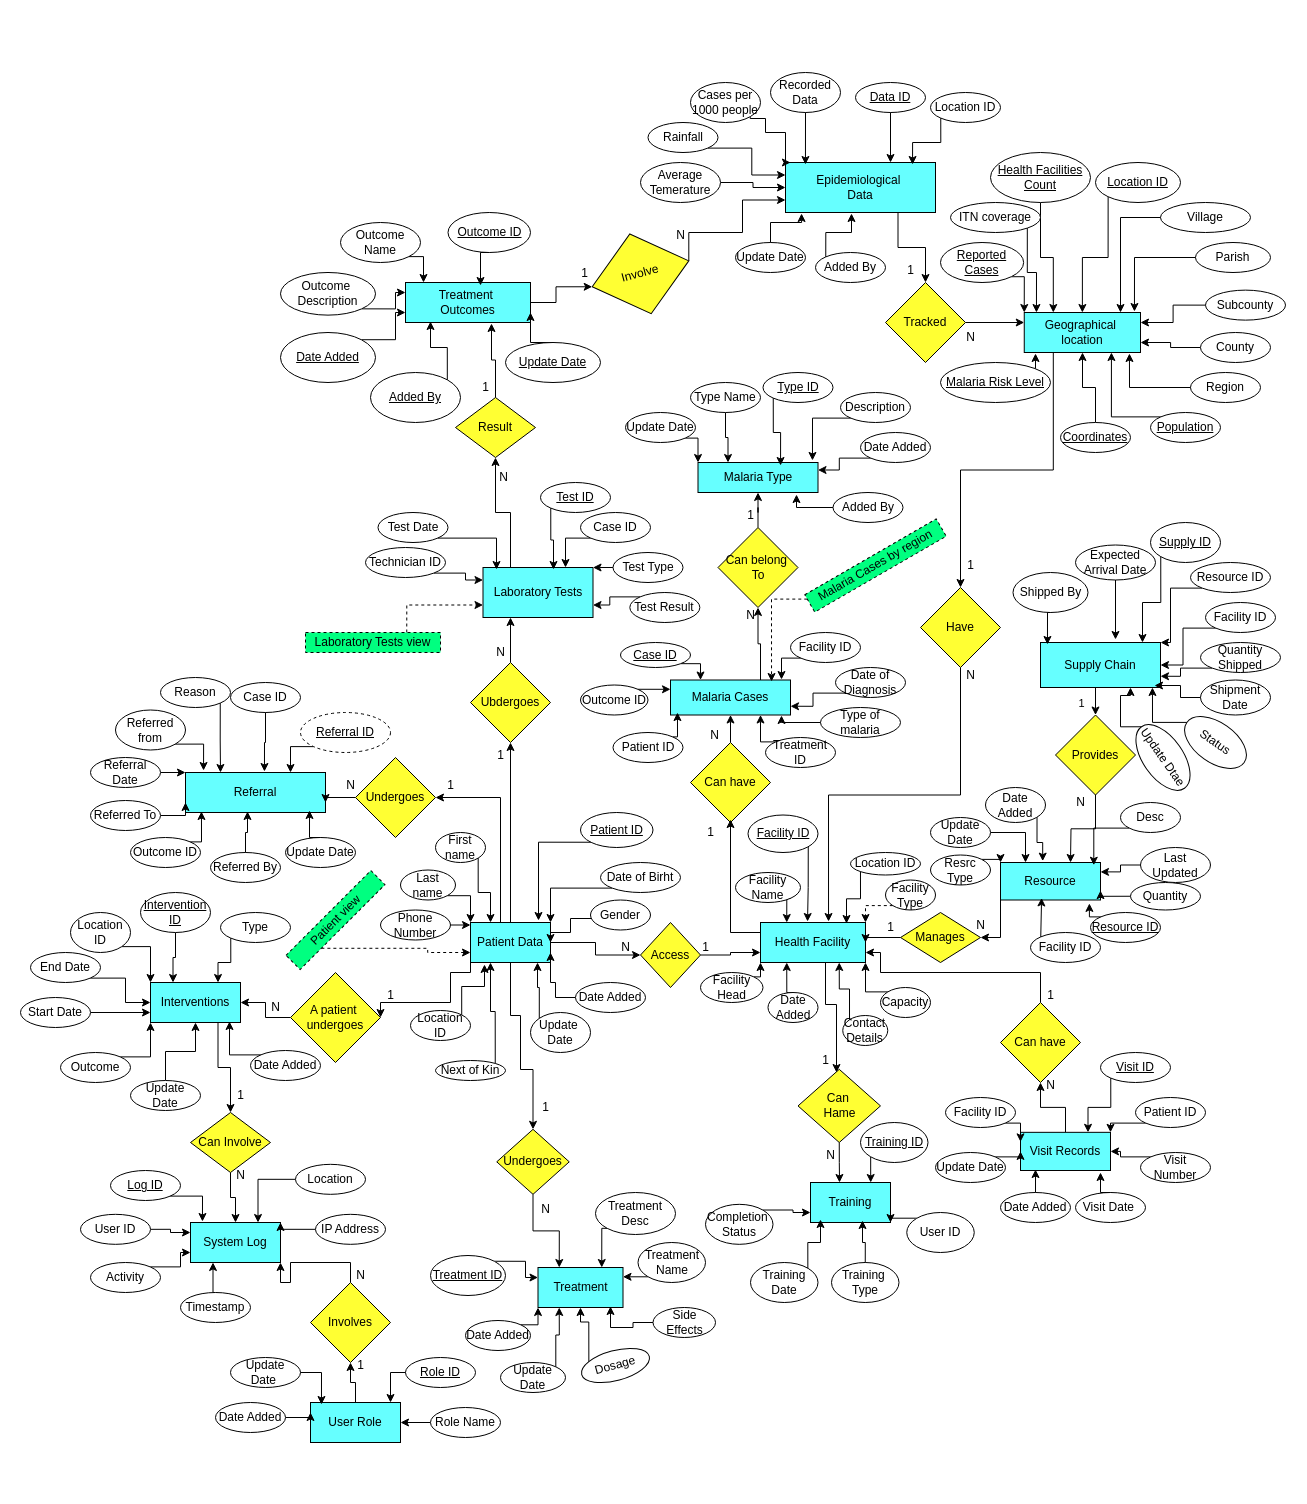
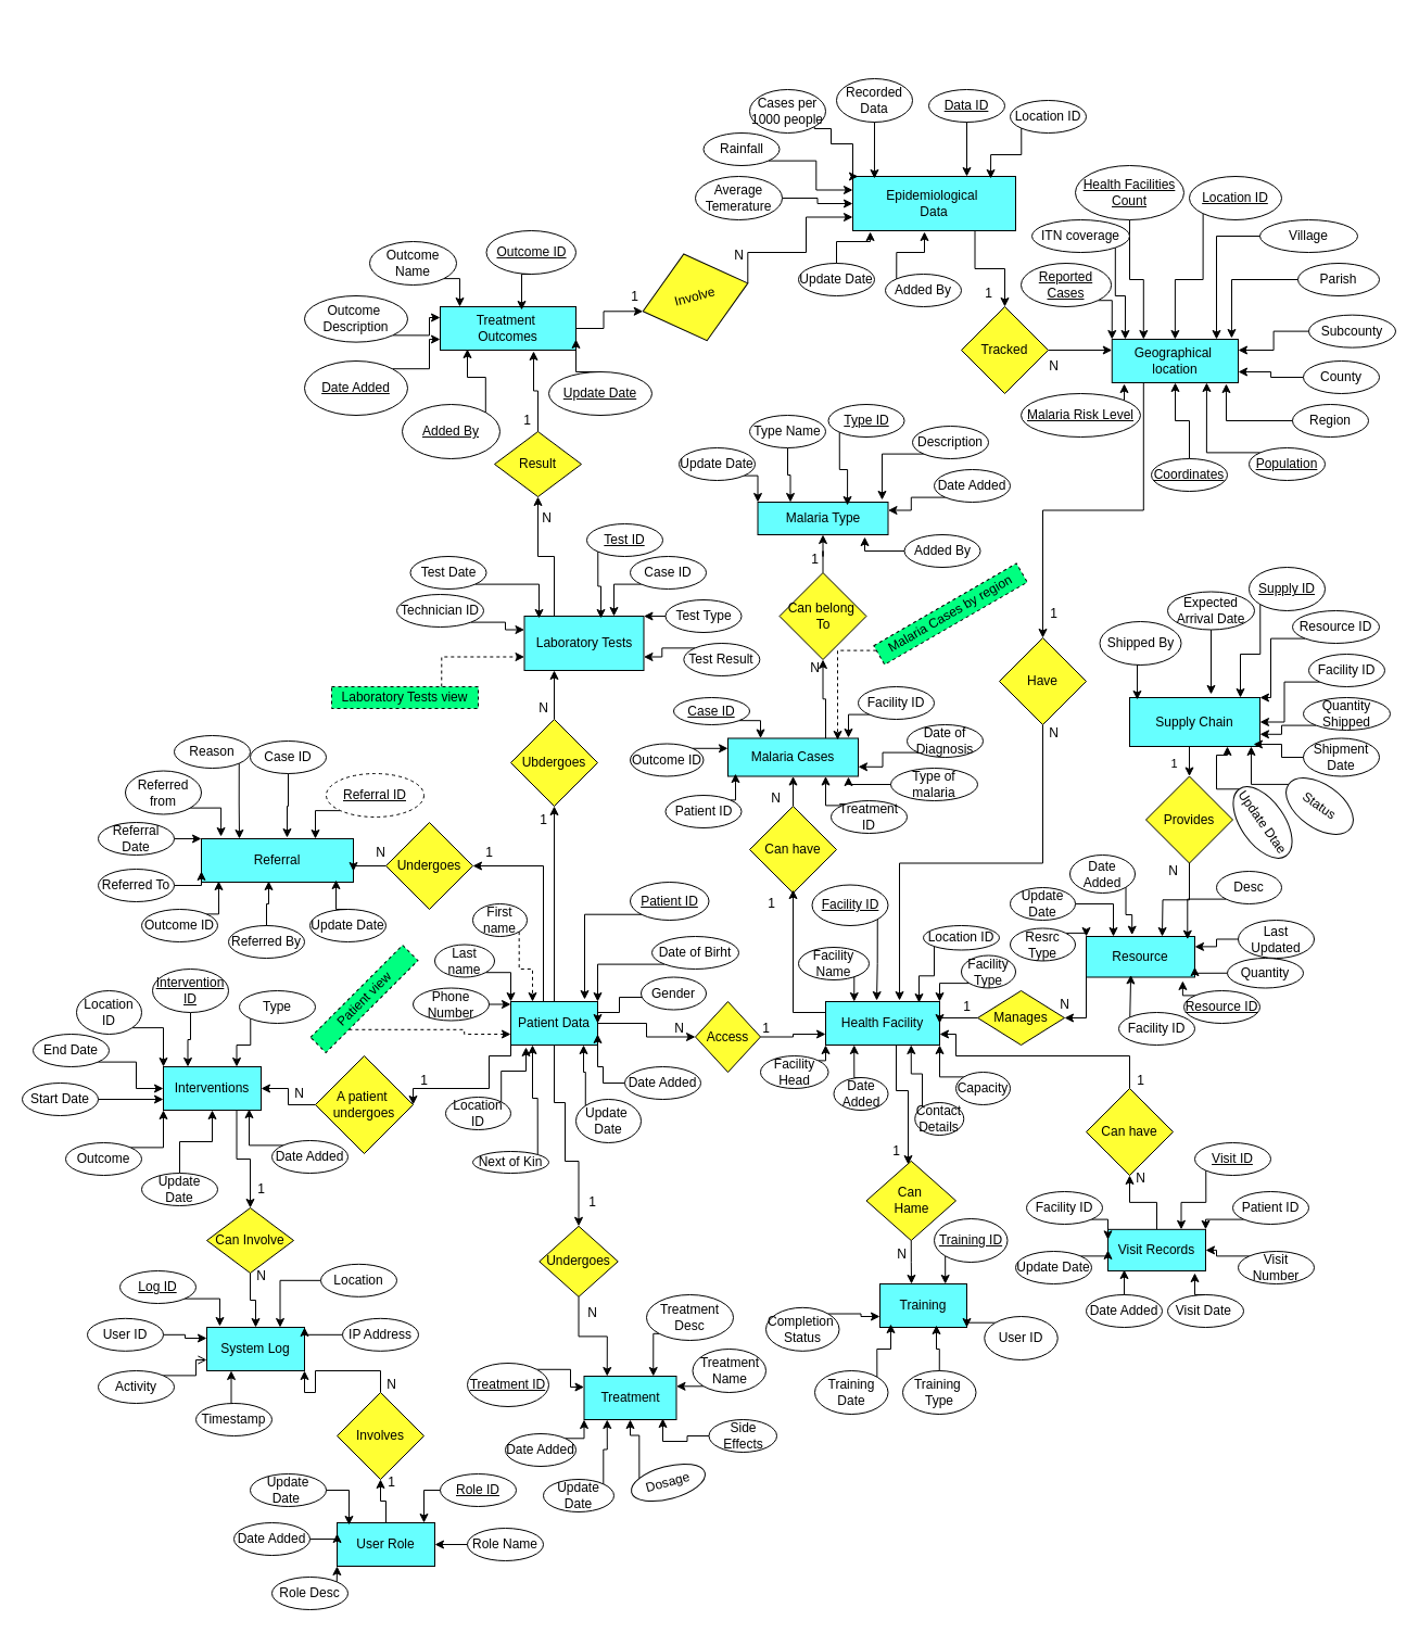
- <mxCell id="30" style="edgeStyle=orthogonalEdgeStyle;rounded=0;orthogonalLoop=1;jettySize=auto;html=1;exitX=1;exitY=1;exitDx=0;exitDy=0;entryX=0.25;entryY=0;entryDx=0;entryDy=0;" edge="1" parent="1" source="31" target="7"><mxGeometry relative="1" as="geometry" /></mxCell>
+ <mxCell id="30" style="edgeStyle=orthogonalEdgeStyle;rounded=0;orthogonalLoop=1;jettySize=auto;html=1;exitX=1;exitY=1;exitDx=0;exitDy=0;entryX=0.25;entryY=0;entryDx=0;entryDy=0;dashed=1;" edge="1" parent="1" source="31" target="7"><mxGeometry relative="1" as="geometry" /></mxCell>
- <mxCell id="51" style="edgeStyle=orthogonalEdgeStyle;rounded=0;orthogonalLoop=1;jettySize=auto;html=1;exitX=0;exitY=1;exitDx=0;exitDy=0;entryX=1;entryY=0;entryDx=0;entryDy=0;dashed=1;" parent="1" source="52" target="8" edge="1"><mxGeometry relative="1" as="geometry" /></mxCell>
+ <mxCell id="51" style="edgeStyle=orthogonalEdgeStyle;rounded=0;orthogonalLoop=1;jettySize=auto;html=1;exitX=0;exitY=1;exitDx=0;exitDy=0;entryX=1;entryY=0;entryDx=0;entryDy=0;" parent="1" source="52" target="8" edge="1"><mxGeometry relative="1" as="geometry" /></mxCell>
- <mxCell id="262" style="edgeStyle=orthogonalEdgeStyle;rounded=0;orthogonalLoop=1;jettySize=auto;html=1;exitX=1;exitY=0;exitDx=0;exitDy=0;entryX=0;entryY=0.75;entryDx=0;entryDy=0;" edge="1" parent="1" source="263" target="24"><mxGeometry relative="1" as="geometry" /></mxCell>
+ <mxCell id="262" style="edgeStyle=orthogonalEdgeStyle;rounded=0;orthogonalLoop=1;jettySize=auto;html=1;exitX=1;exitY=0;exitDx=0;exitDy=0;entryX=0;entryY=0.75;entryDx=0;entryDy=0;endArrow=open;" edge="1" parent="1" source="263" target="24"><mxGeometry relative="1" as="geometry" /></mxCell>
+ <mxCell id="276" style="edgeStyle=orthogonalEdgeStyle;rounded=0;orthogonalLoop=1;jettySize=auto;html=1;exitX=1;exitY=0;exitDx=0;exitDy=0;entryX=0;entryY=1;entryDx=0;entryDy=0;" edge="1" parent="1" source="277" target="28"><mxGeometry relative="1" as="geometry" /></mxCell>
+ <mxCell id="277" value="Role Desc" style="ellipse;whiteSpace=wrap;html=1;" vertex="1" parent="1"><mxGeometry x="250" y="1452" width="70" height="30" as="geometry" /></mxCell>
